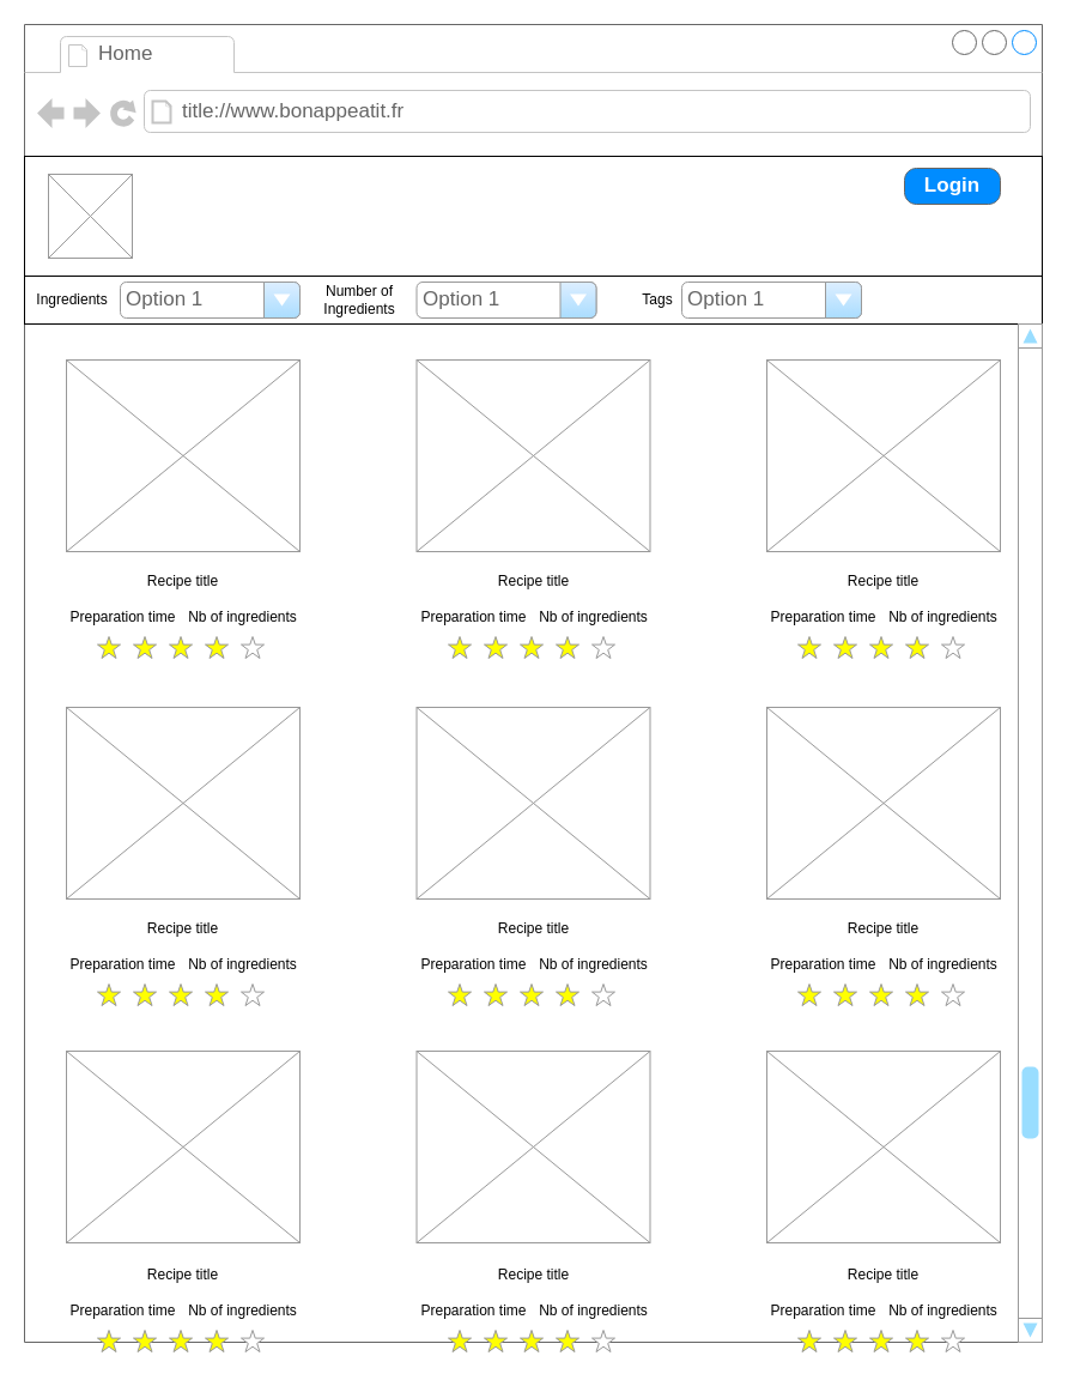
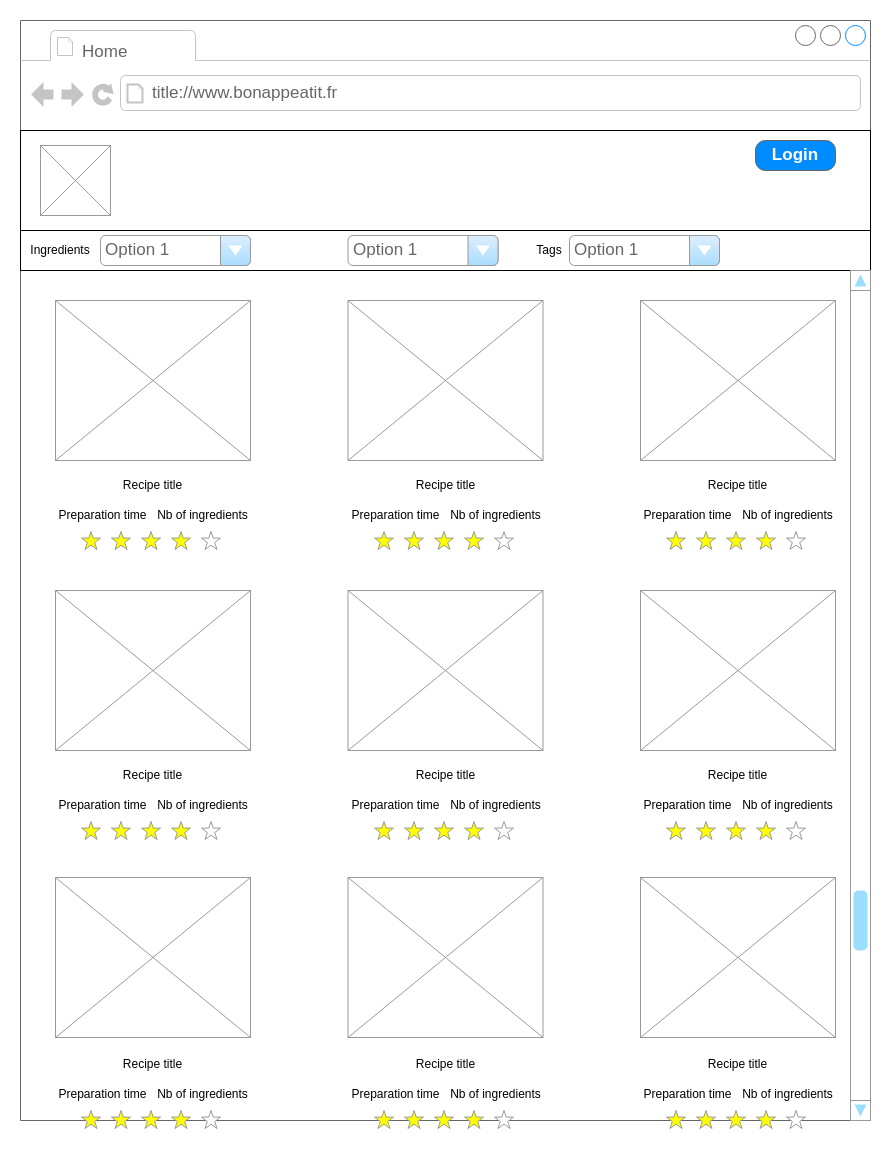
- <mxCell id="3" value="Home" style="strokeWidth=1;shadow=0;dashed=0;align=center;html=1;shape=mxgraph.mockup.containers.anchor;fontSize=17;fontColor=#666666;align=left;whiteSpace=wrap;" parent="2" vertex="1"><mxGeometry x="60" y="12" width="110" height="26" as="geometry" /></mxCell>
+ <mxCell id="3" value="Home" style="strokeWidth=1;shadow=0;dashed=0;align=center;html=1;shape=mxgraph.mockup.containers.anchor;fontSize=17;fontColor=#666666;align=left;whiteSpace=wrap;" parent="2" vertex="1"><mxGeometry x="60" y="12" width="85" height="40" as="geometry" /></mxCell>
- <mxCell id="21" value="&lt;span style=&quot;color: light-dark(rgb(0, 0, 0), rgb(102, 102, 102));&quot;&gt;Number of Ingredients&lt;/span&gt;" style="text;html=1;align=center;verticalAlign=middle;whiteSpace=wrap;rounded=0;fillColor=default;" parent="2" vertex="1"><mxGeometry x="250" y="215" width="60" height="30" as="geometry" /></mxCell>
